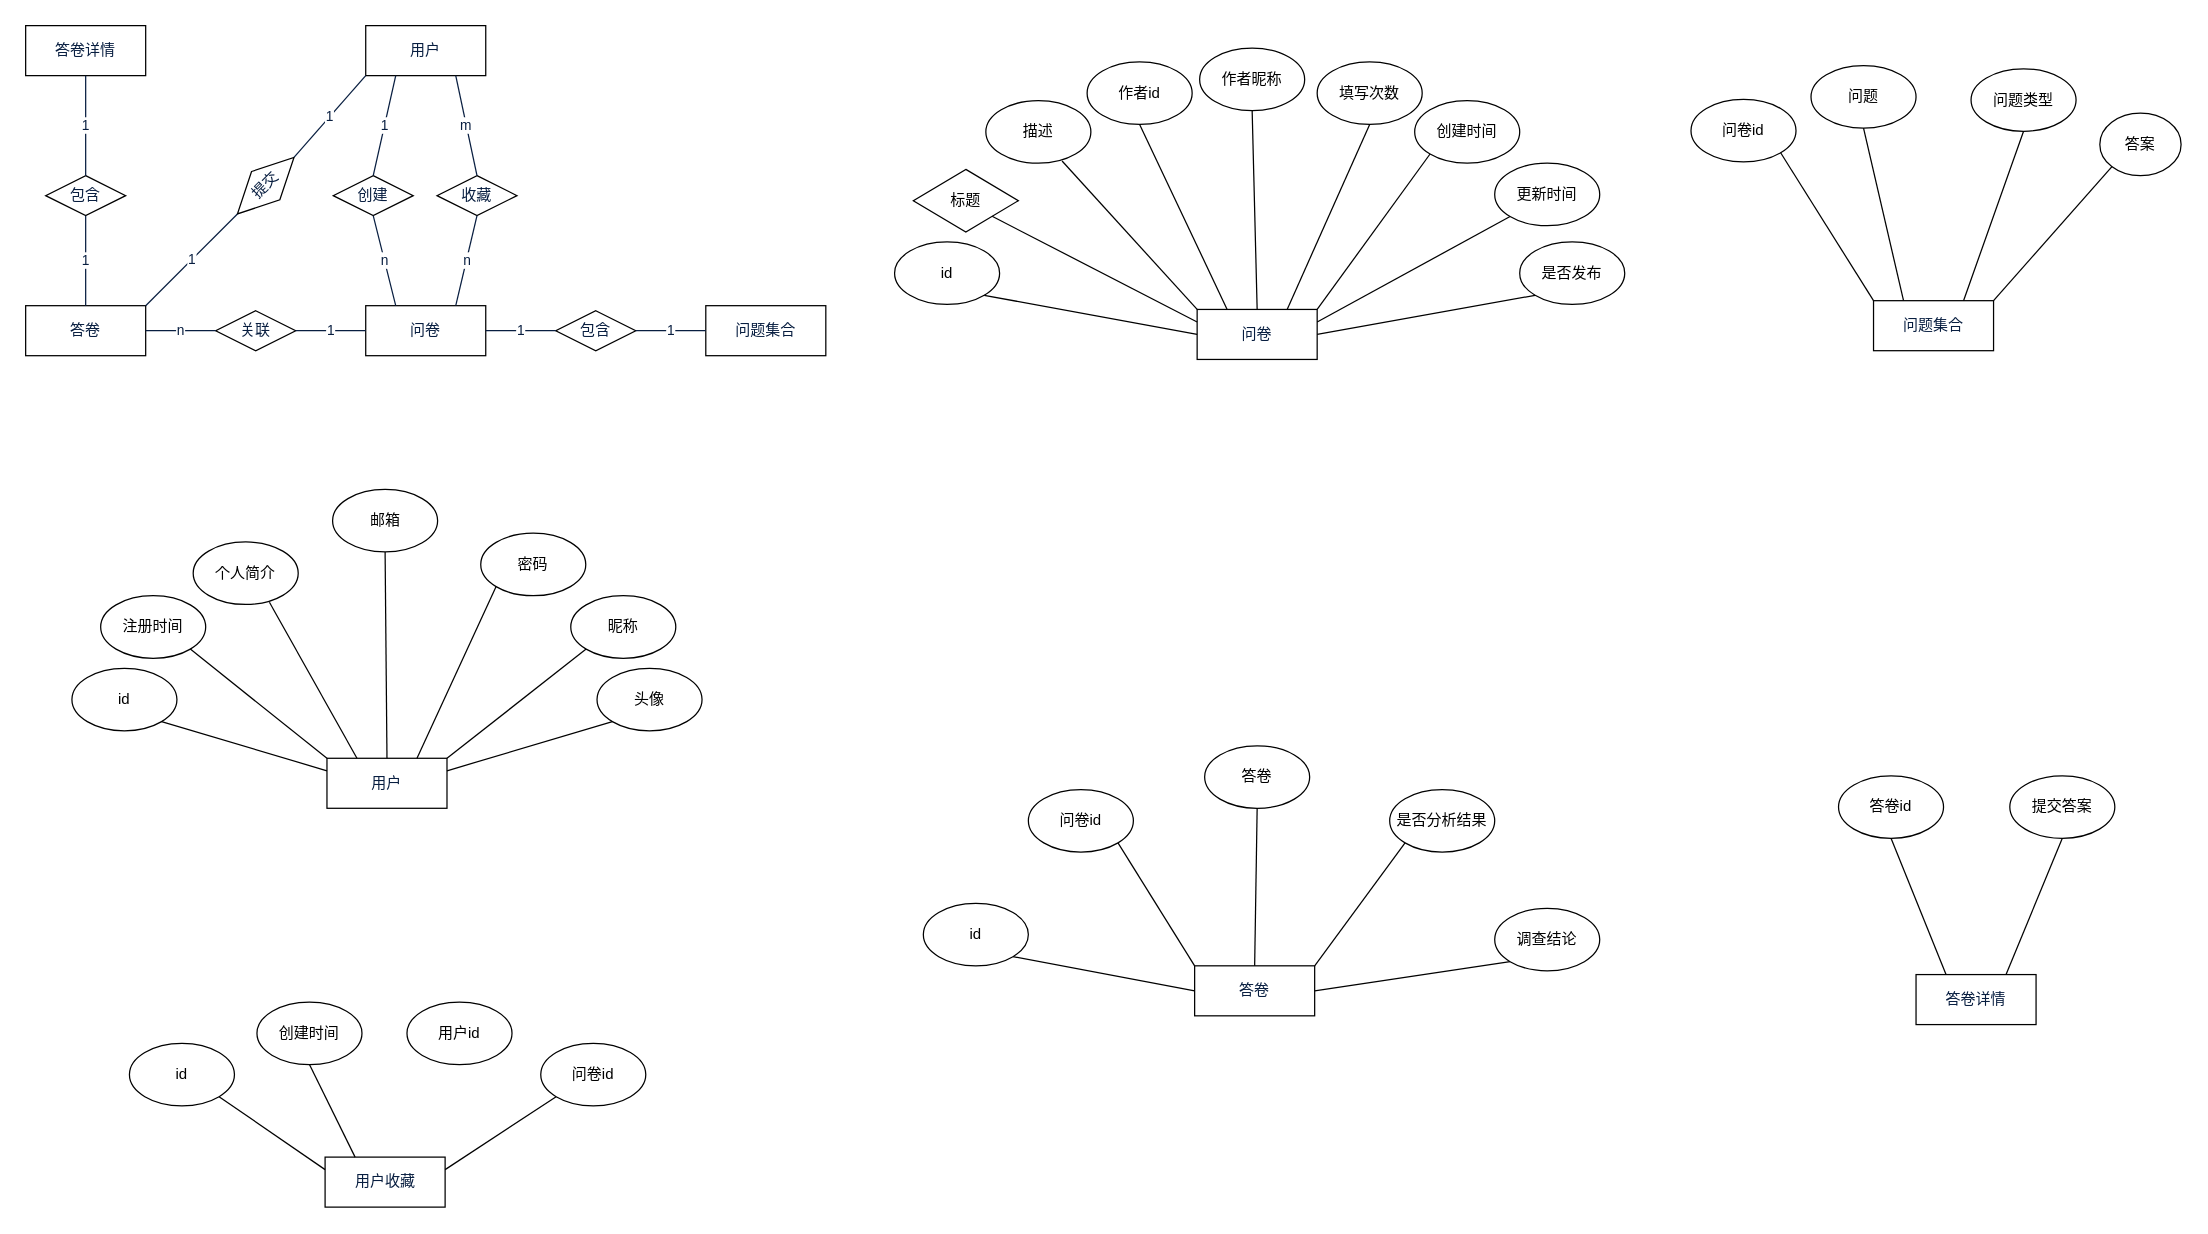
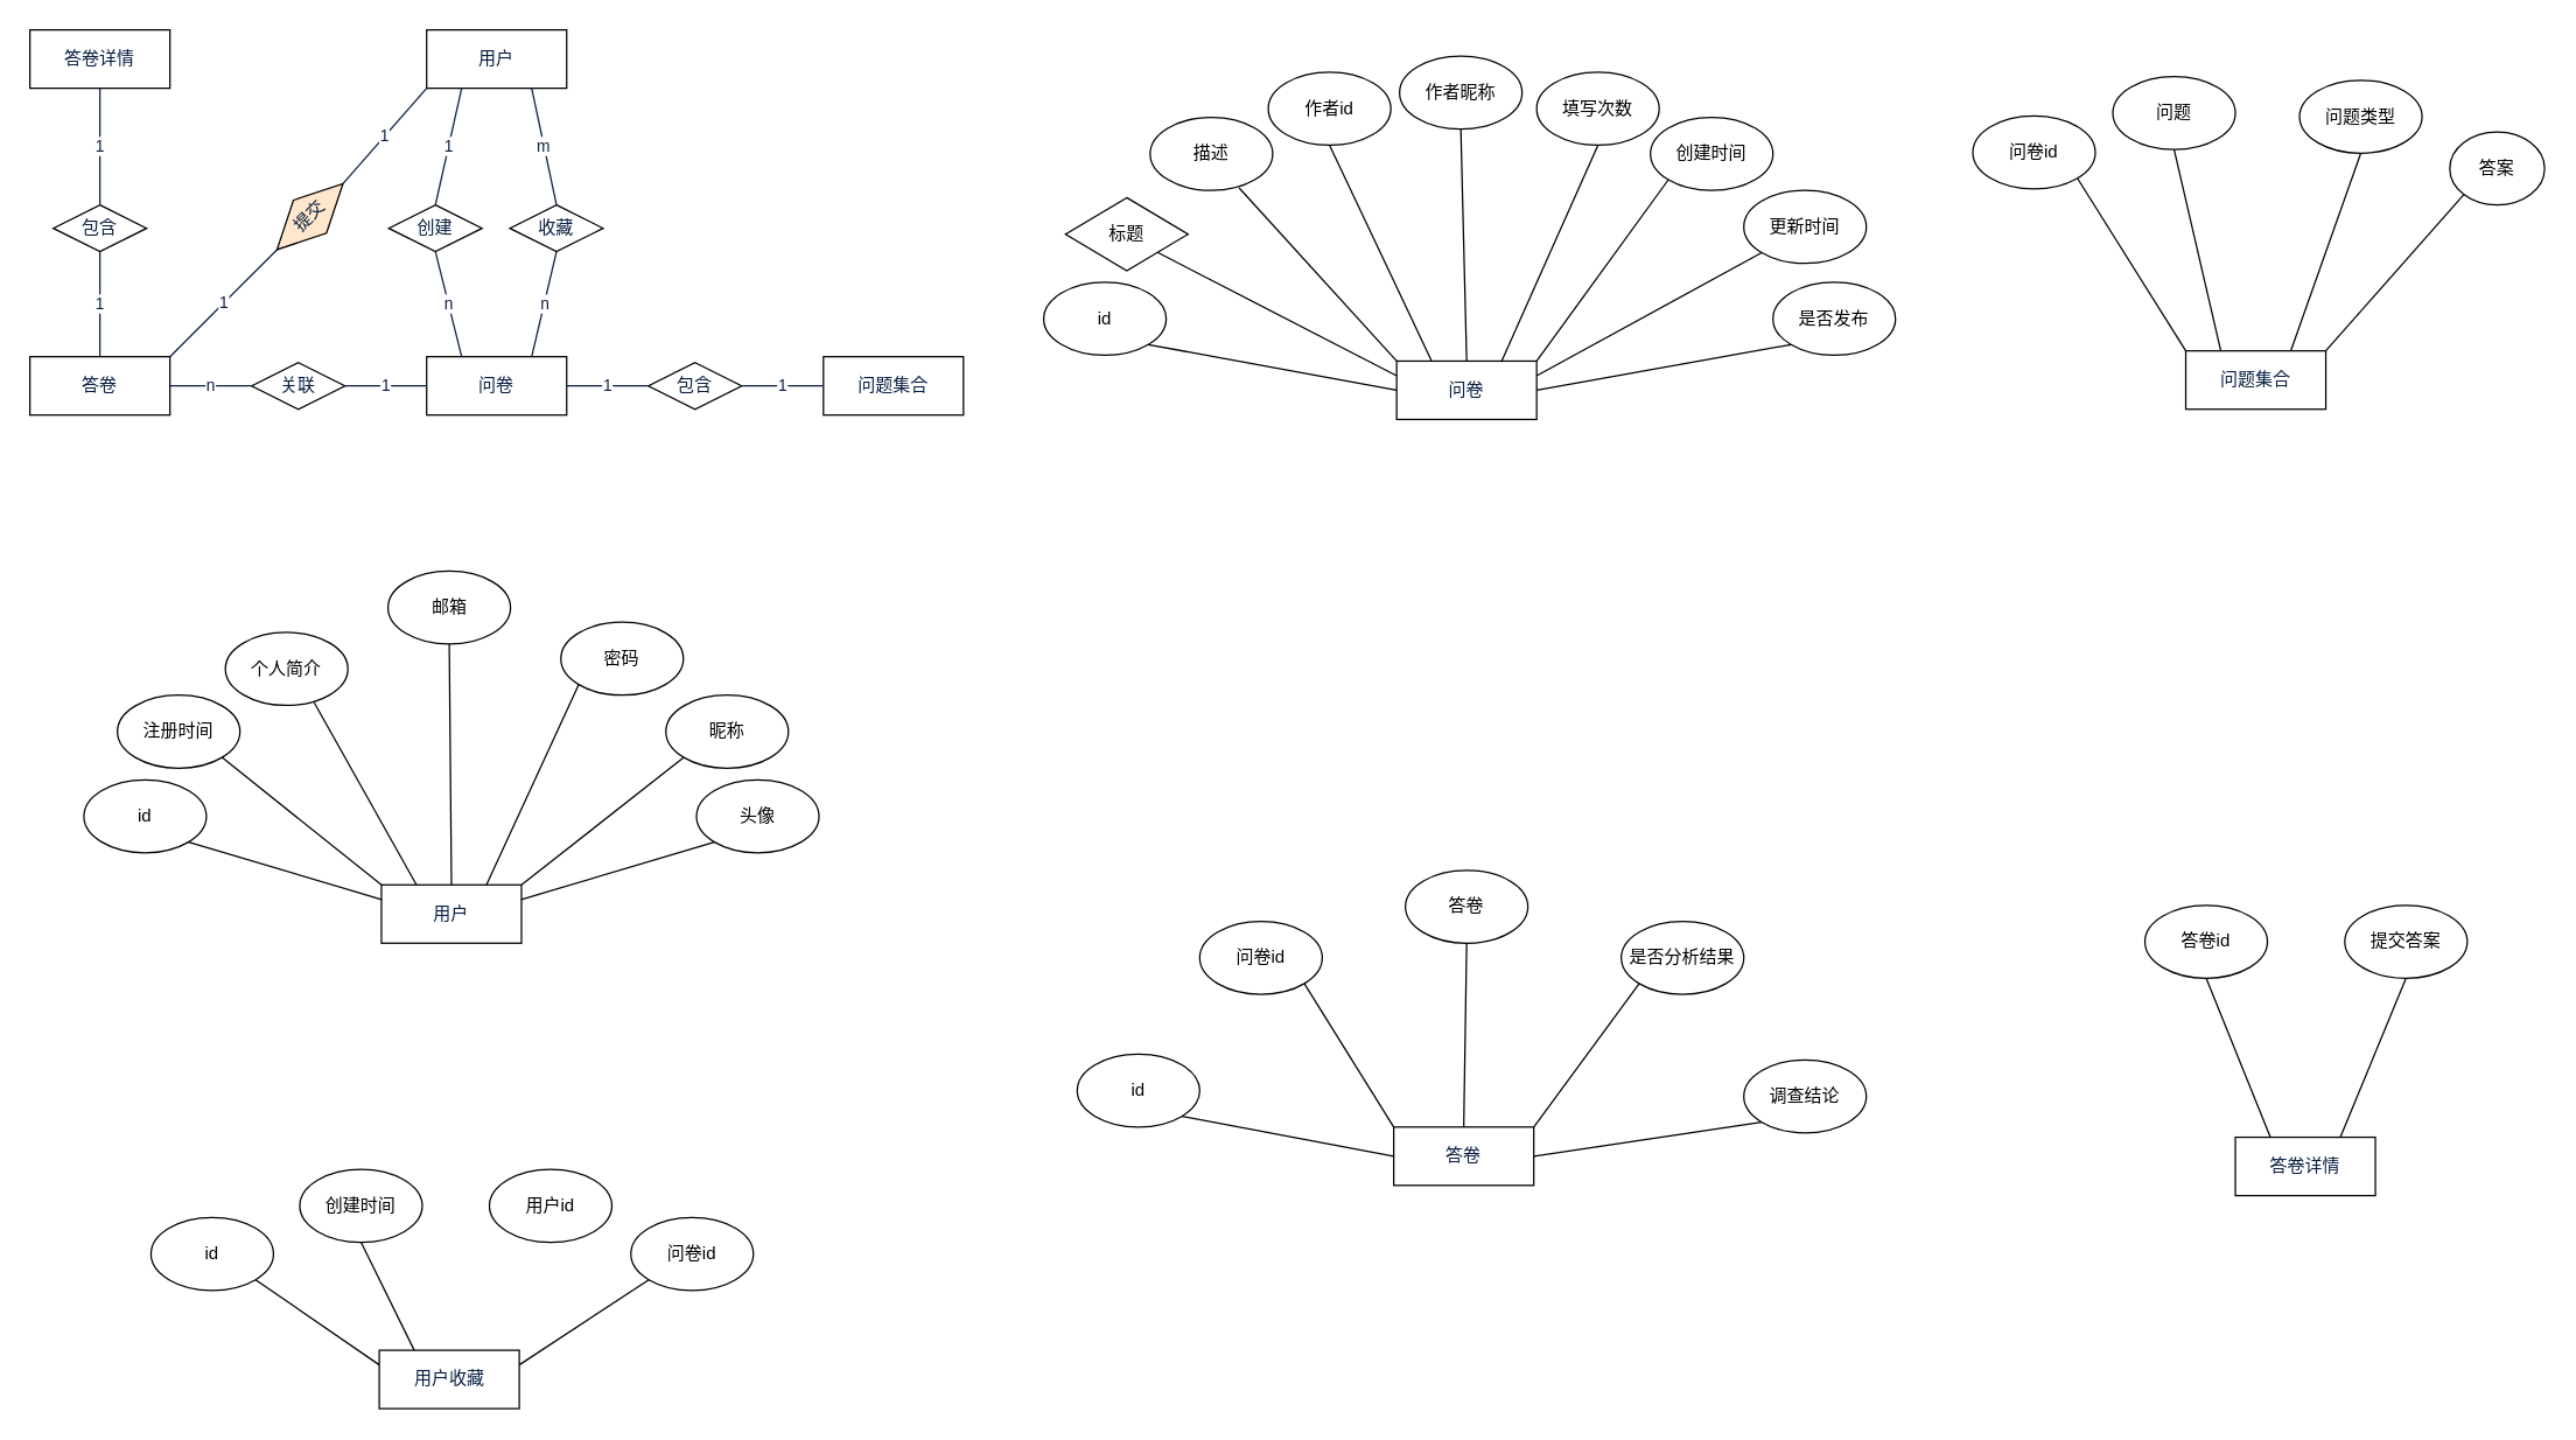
- <mxCell id="17" value="提交" style="rhombus;whiteSpace=wrap;html=1;strokeColor=#000000;fontColor=#081E40;fillColor=#FFFFFF;rotation=-45;" parent="1" vertex="1"><mxGeometry x="180" y="132" width="64" height="32" as="geometry" /></mxCell>
+ <mxCell id="17" value="提交" style="rhombus;whiteSpace=wrap;html=1;strokeColor=#000000;fontColor=#081E40;fillColor=#ffe6cc;rotation=-45;" parent="1" vertex="1"><mxGeometry x="180" y="132" width="64" height="32" as="geometry" /></mxCell>
- <mxCell id="41" value="用户id" style="ellipse;whiteSpace=wrap;html=1;fillColor=none;strokeColor=#000000;fontColor=#000000;" parent="1" vertex="1"><mxGeometry x="325" y="801" width="84" height="50" as="geometry" /></mxCell>
+ <mxCell id="41" value="用户id" style="ellipse;whiteSpace=wrap;html=1;fillColor=none;strokeColor=#000000;fontColor=#000000;" parent="1" vertex="1"><mxGeometry x="335" y="801" width="84" height="50" as="geometry" /></mxCell>
